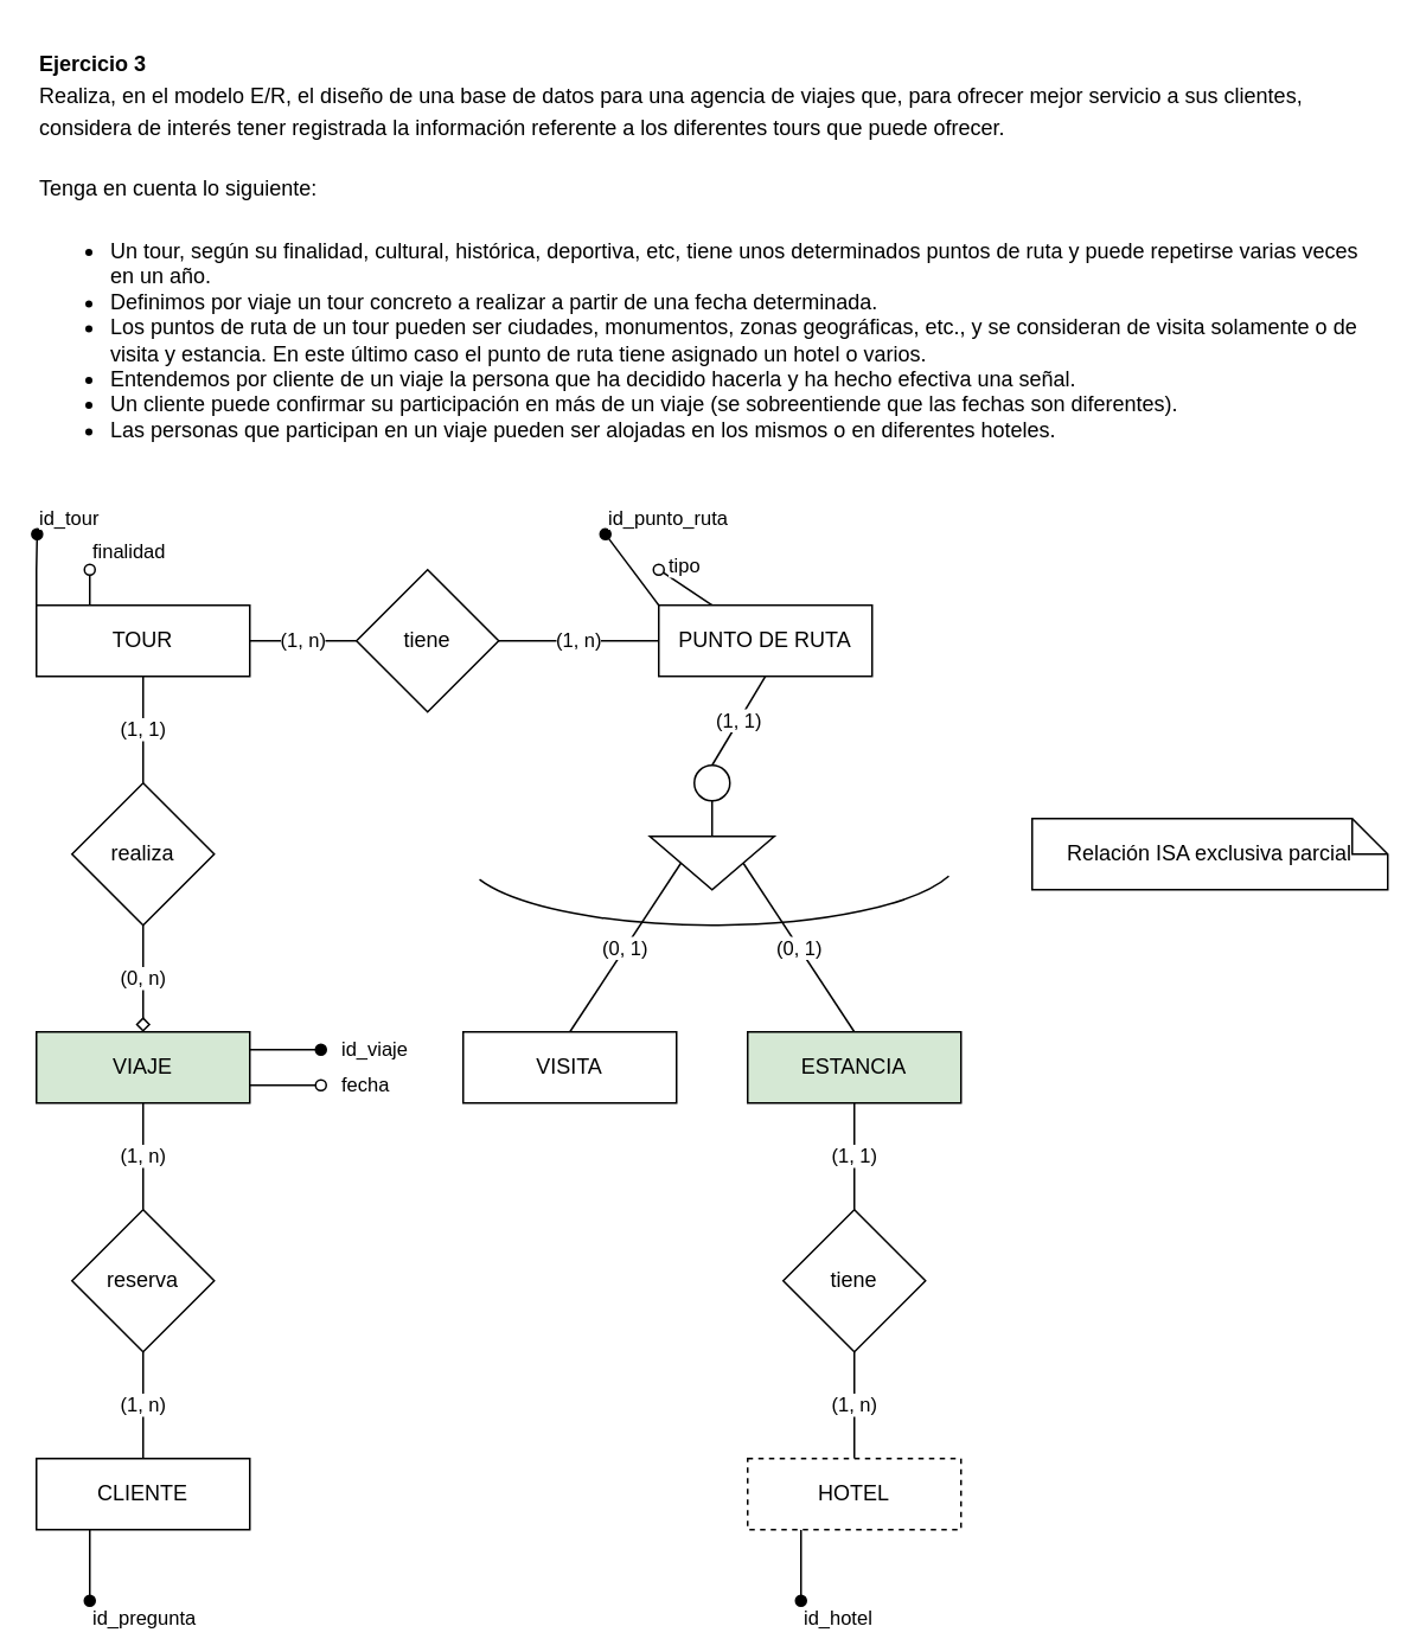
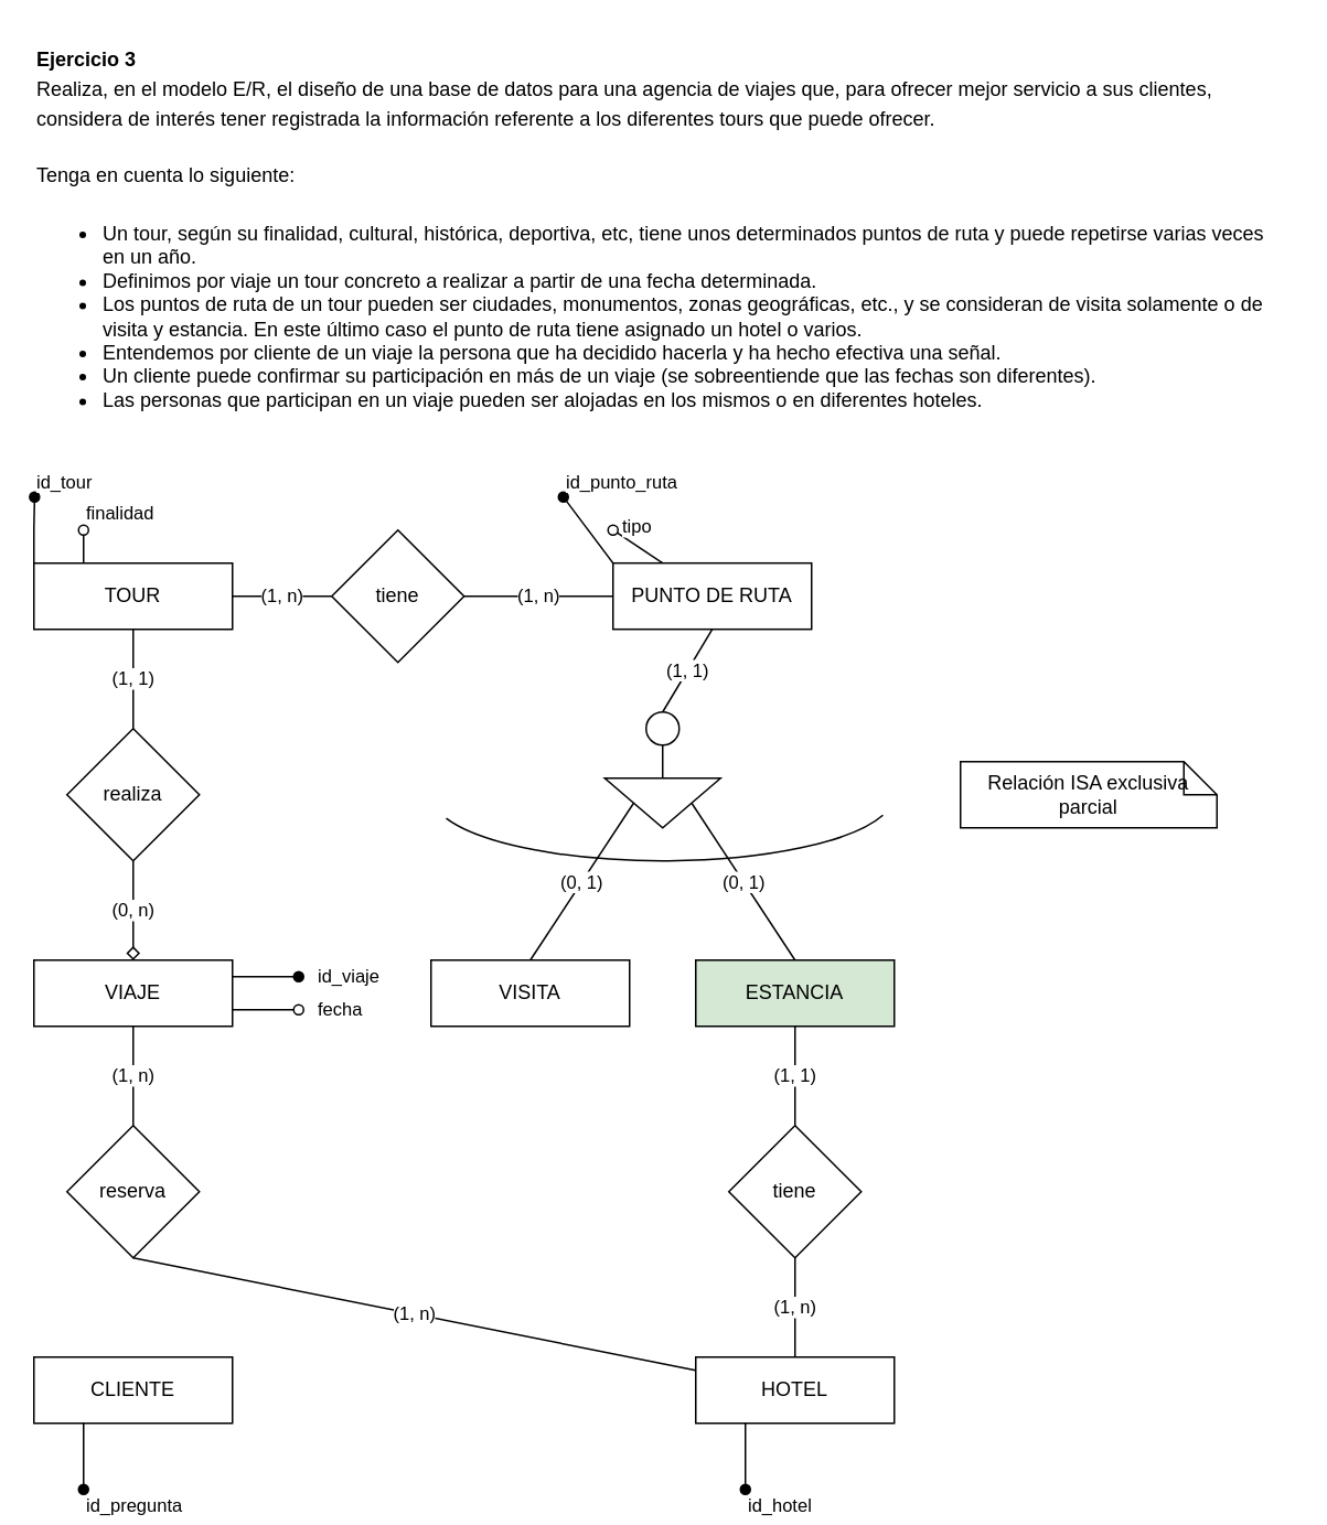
- <mxCell id="37" value="Relación ISA exclusiva parcial" style="shape=note;size=20;whiteSpace=wrap;html=1;" parent="1" vertex="1"><mxGeometry x="580" y="460" width="200" height="40" as="geometry" /></mxCell>
+ <mxCell id="37" value="Relación ISA exclusiva parcial" style="shape=note;size=20;whiteSpace=wrap;html=1;" parent="1" vertex="1"><mxGeometry x="580" y="460" width="155" height="40" as="geometry" /></mxCell>
- <mxCell id="13" value="VIAJE" style="whiteSpace=wrap;html=1;align=center;fillColor=#d5e8d4;" parent="1" vertex="1"><mxGeometry x="20" y="580" width="120" height="40" as="geometry" /></mxCell>
+ <mxCell id="13" value="VIAJE" style="whiteSpace=wrap;html=1;align=center;" parent="1" vertex="1"><mxGeometry x="20" y="580" width="120" height="40" as="geometry" /></mxCell>
- <mxCell id="21" value="(1, n)" style="edgeStyle=none;rounded=0;orthogonalLoop=1;jettySize=auto;html=1;exitX=0.5;exitY=1;exitDx=0;exitDy=0;startArrow=none;startFill=0;endArrow=none;endFill=0;entryX=0.5;entryY=0;entryDx=0;entryDy=0;" parent="1" source="22" target="19" edge="1"><mxGeometry relative="1" as="geometry"><mxPoint x="230" y="810" as="sourcePoint" /><mxPoint x="300" y="740" as="targetPoint" /></mxGeometry></mxCell>
+ <mxCell id="21" value="(1, n)" style="edgeStyle=none;rounded=0;orthogonalLoop=1;jettySize=auto;html=1;exitX=0.5;exitY=1;exitDx=0;exitDy=0;startArrow=none;startFill=0;endArrow=none;endFill=0;" parent="1" source="22" target="26" edge="1"><mxGeometry relative="1" as="geometry"><mxPoint x="230" y="810" as="sourcePoint" /><mxPoint x="300" y="740" as="targetPoint" /></mxGeometry></mxCell>
- <mxCell id="26" value="HOTEL" style="whiteSpace=wrap;html=1;align=center;dashed=1;" parent="1" vertex="1"><mxGeometry x="420" y="820" width="120" height="40" as="geometry" /></mxCell>
+ <mxCell id="26" value="HOTEL" style="whiteSpace=wrap;html=1;align=center;" parent="1" vertex="1"><mxGeometry x="420" y="820" width="120" height="40" as="geometry" /></mxCell>
